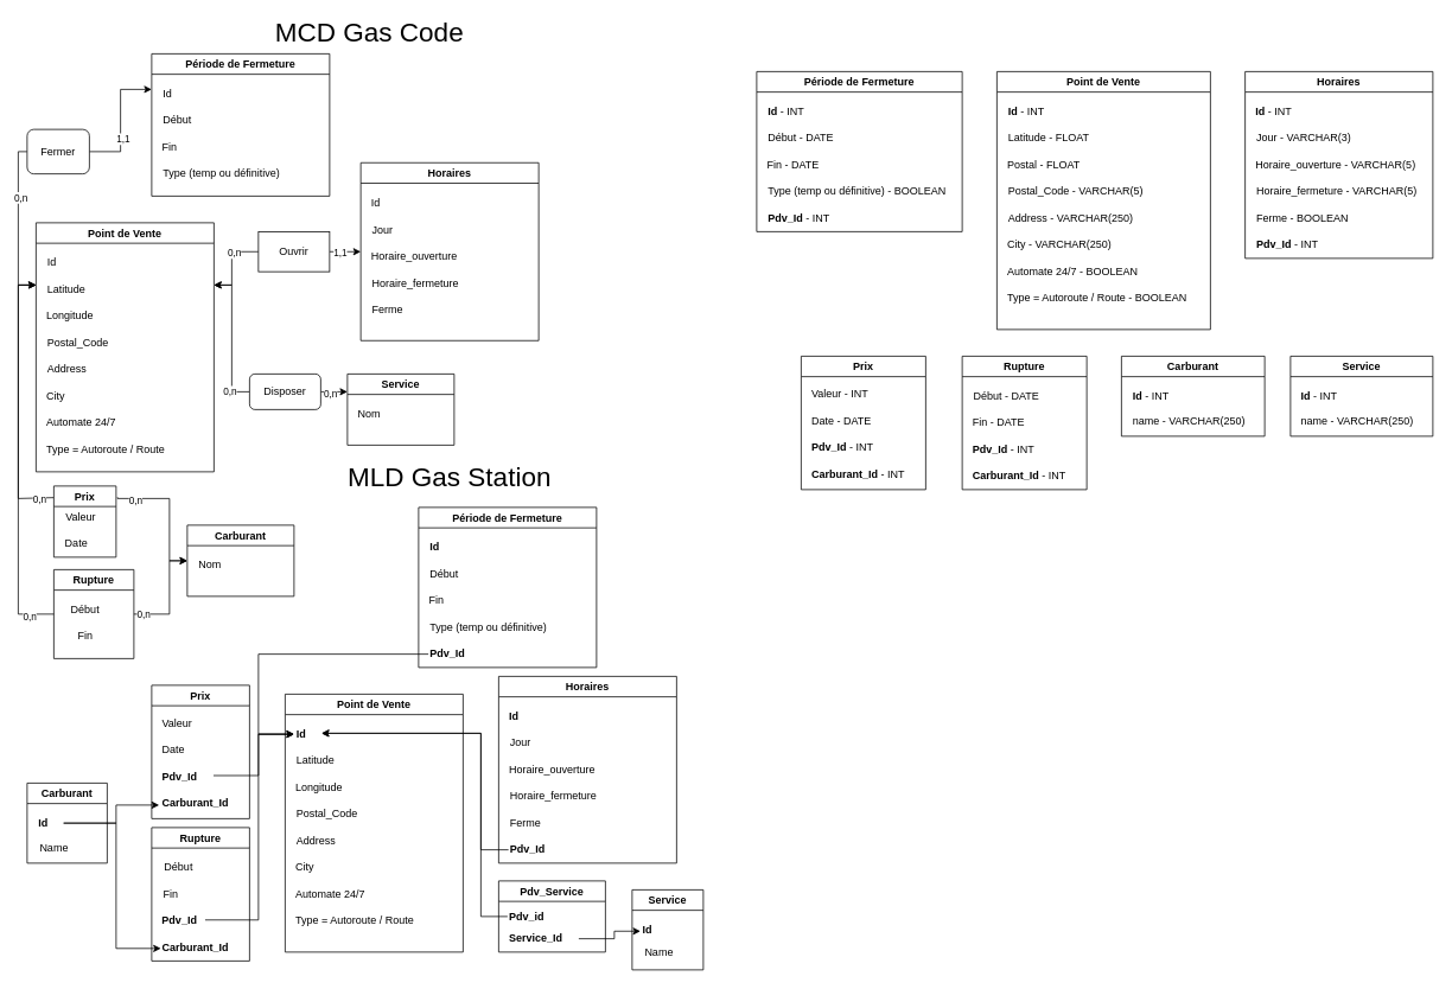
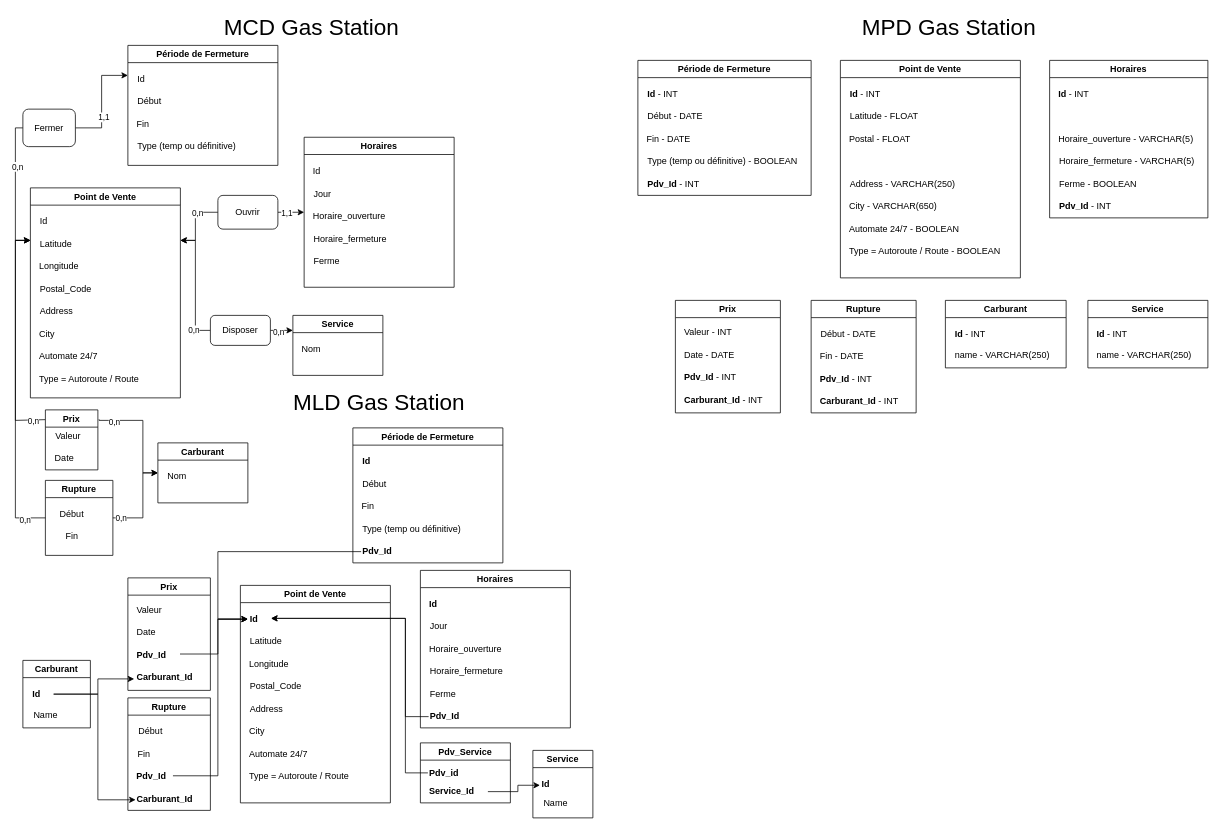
- <mxCell id="2" value="&lt;font style=&quot;font-size: 30px;&quot;&gt;MCD Gas Code&lt;/font&gt;" style="text;html=1;strokeColor=none;fillColor=none;align=center;verticalAlign=middle;whiteSpace=wrap;rounded=0;" parent="1" vertex="1"><mxGeometry x="290" y="20" width="250" height="30" as="geometry" /></mxCell>
+ <mxCell id="2" value="&lt;font style=&quot;font-size: 30px;&quot;&gt;MCD Gas Station&lt;/font&gt;" style="text;html=1;strokeColor=none;fillColor=none;align=center;verticalAlign=middle;whiteSpace=wrap;rounded=0;" parent="1" vertex="1"><mxGeometry x="290" y="20" width="250" height="30" as="geometry" /></mxCell>
+ <mxCell id="106" value="&lt;font style=&quot;font-size: 30px;&quot;&gt;MPD Gas Station&lt;/font&gt;" style="text;html=1;strokeColor=none;fillColor=none;align=center;verticalAlign=middle;whiteSpace=wrap;rounded=0;" vertex="1" parent="1"><mxGeometry x="1140" y="20" width="250" height="30" as="geometry" /></mxCell>
- <mxCell id="123" value="Jour - VARCHAR(3)" style="text;html=1;align=left;verticalAlign=middle;resizable=0;points=[];autosize=1;strokeColor=none;fillColor=none;" vertex="1" parent="122"><mxGeometry x="11" y="60" width="130" height="30" as="geometry" /></mxCell>
- <mxCell id="116" value="Postal_Code - VARCHAR(5)" style="text;html=1;align=left;verticalAlign=middle;resizable=0;points=[];autosize=1;strokeColor=none;fillColor=none;" vertex="1" parent="113"><mxGeometry x="11" y="120" width="180" height="30" as="geometry" /></mxCell>
- <mxCell id="118" value="City - VARCHAR(250)" style="text;html=1;align=left;verticalAlign=middle;resizable=0;points=[];autosize=1;strokeColor=none;fillColor=none;" vertex="1" parent="113"><mxGeometry x="10" y="180" width="140" height="30" as="geometry" /></mxCell>
+ <mxCell id="118" value="City - VARCHAR(650)" style="text;html=1;align=left;verticalAlign=middle;resizable=0;points=[];autosize=1;strokeColor=none;fillColor=none;" vertex="1" parent="113"><mxGeometry x="10" y="180" width="140" height="30" as="geometry" /></mxCell>
- <mxCell id="83" value="Ouvrir" style="whiteSpace=wrap;html=1;rounded=0;" vertex="1" parent="1"><mxGeometry x="290" y="260" width="80" height="45" as="geometry" /></mxCell>
+ <mxCell id="83" value="Ouvrir" style="rounded=1;whiteSpace=wrap;html=1;" vertex="1" parent="1"><mxGeometry x="290" y="260" width="80" height="45" as="geometry" /></mxCell>
